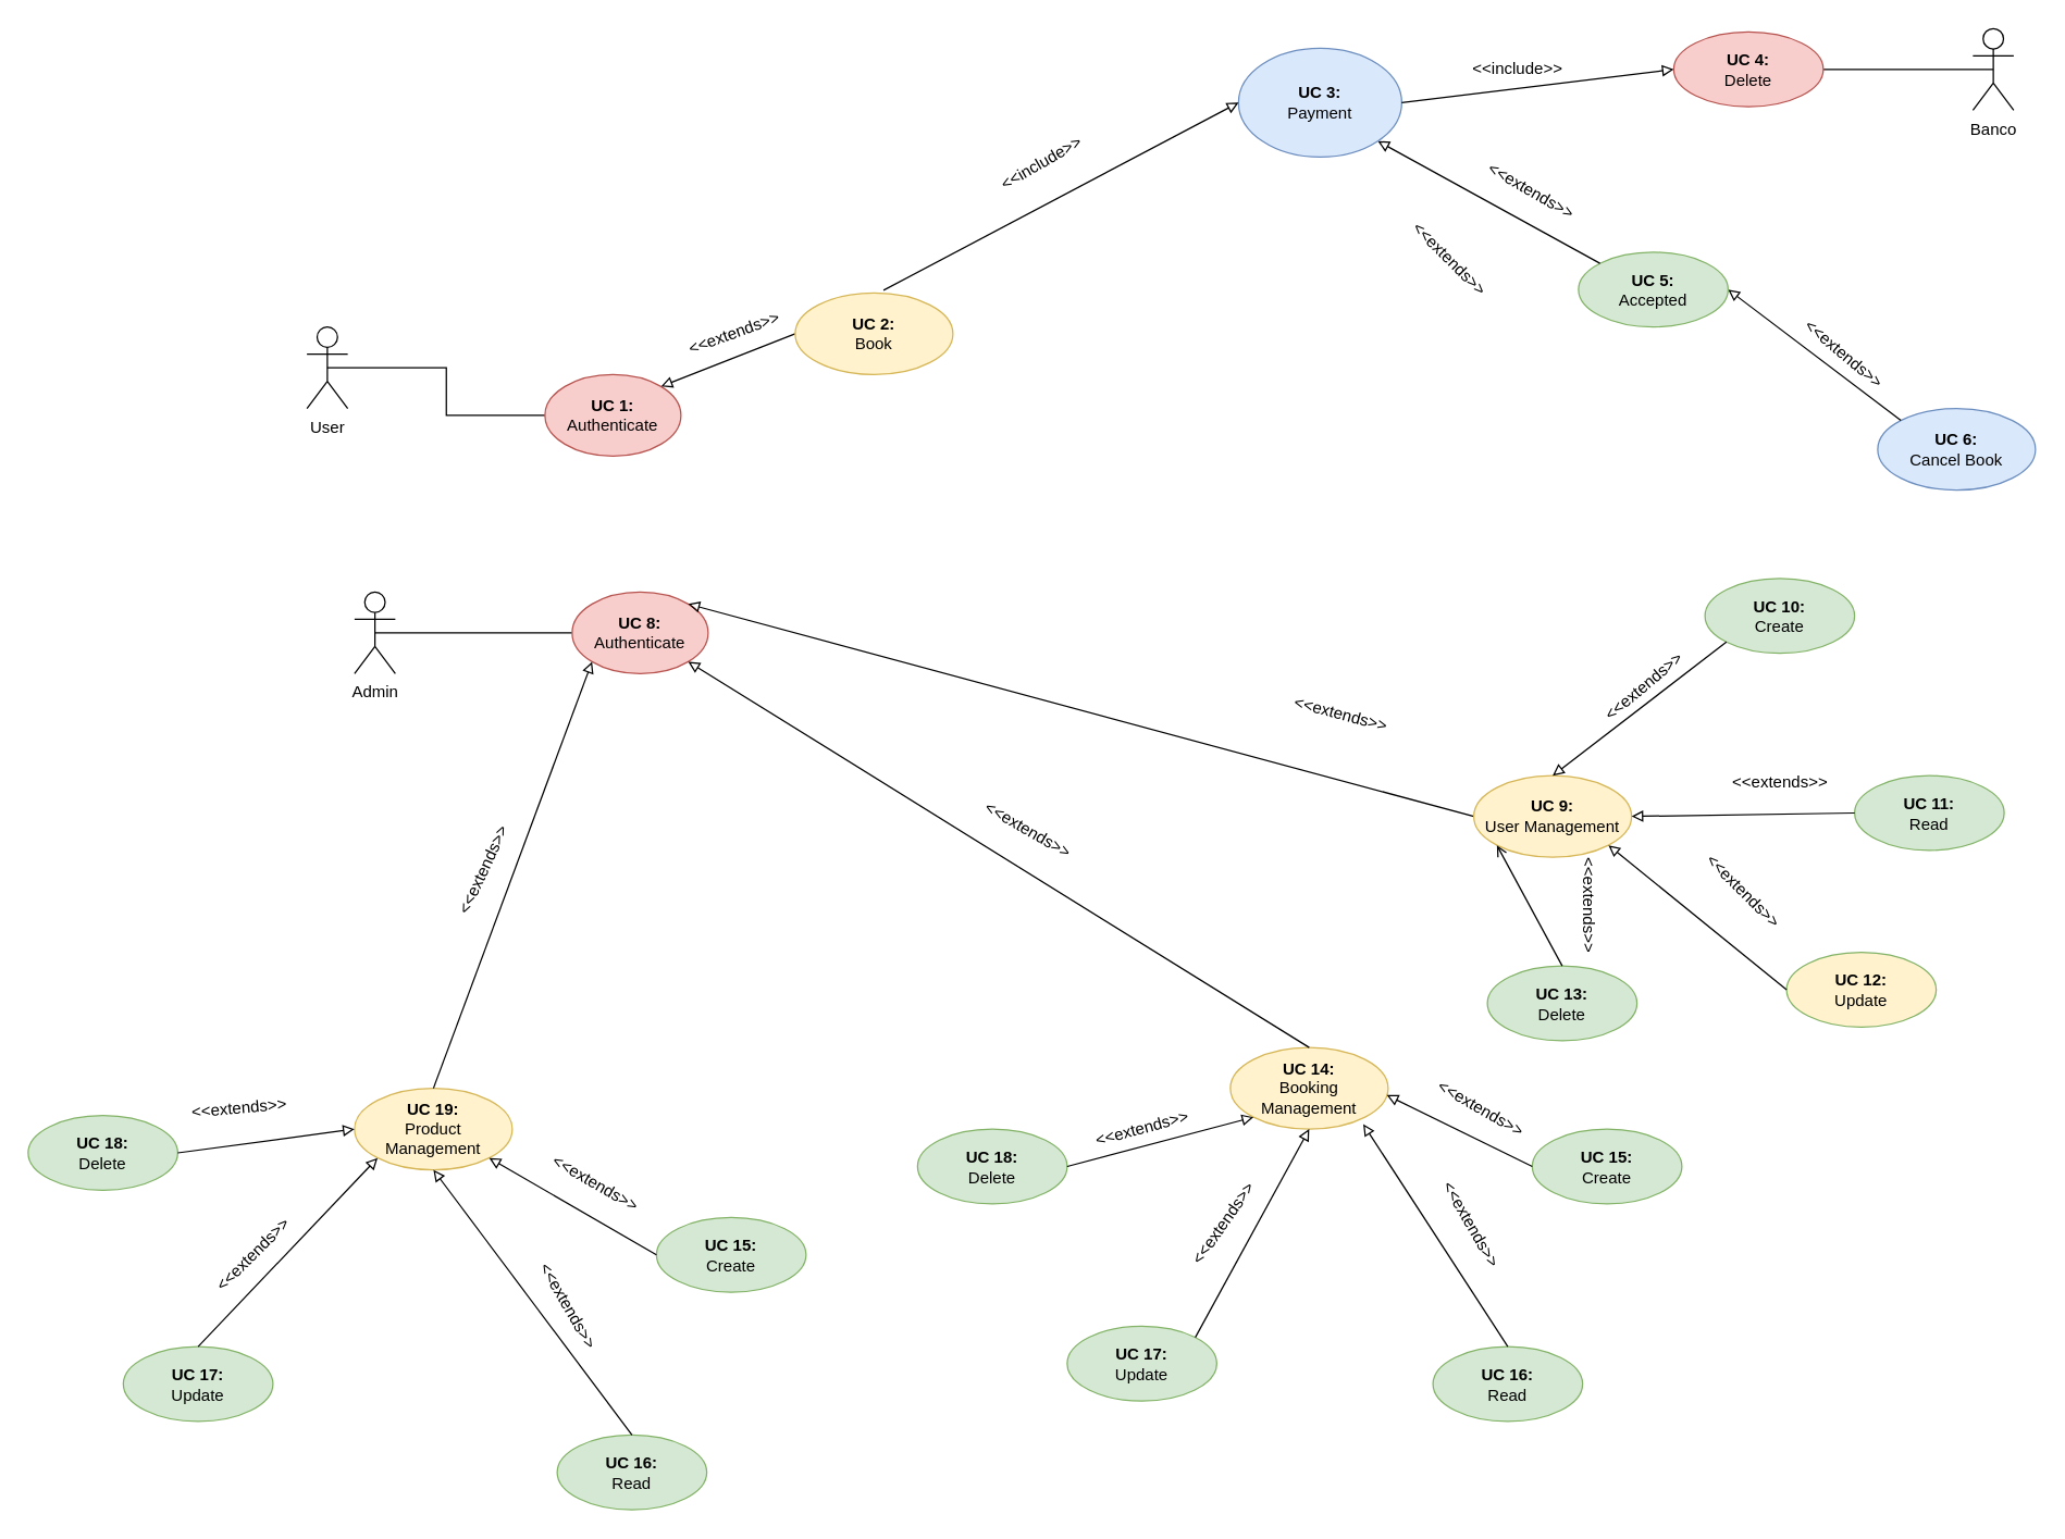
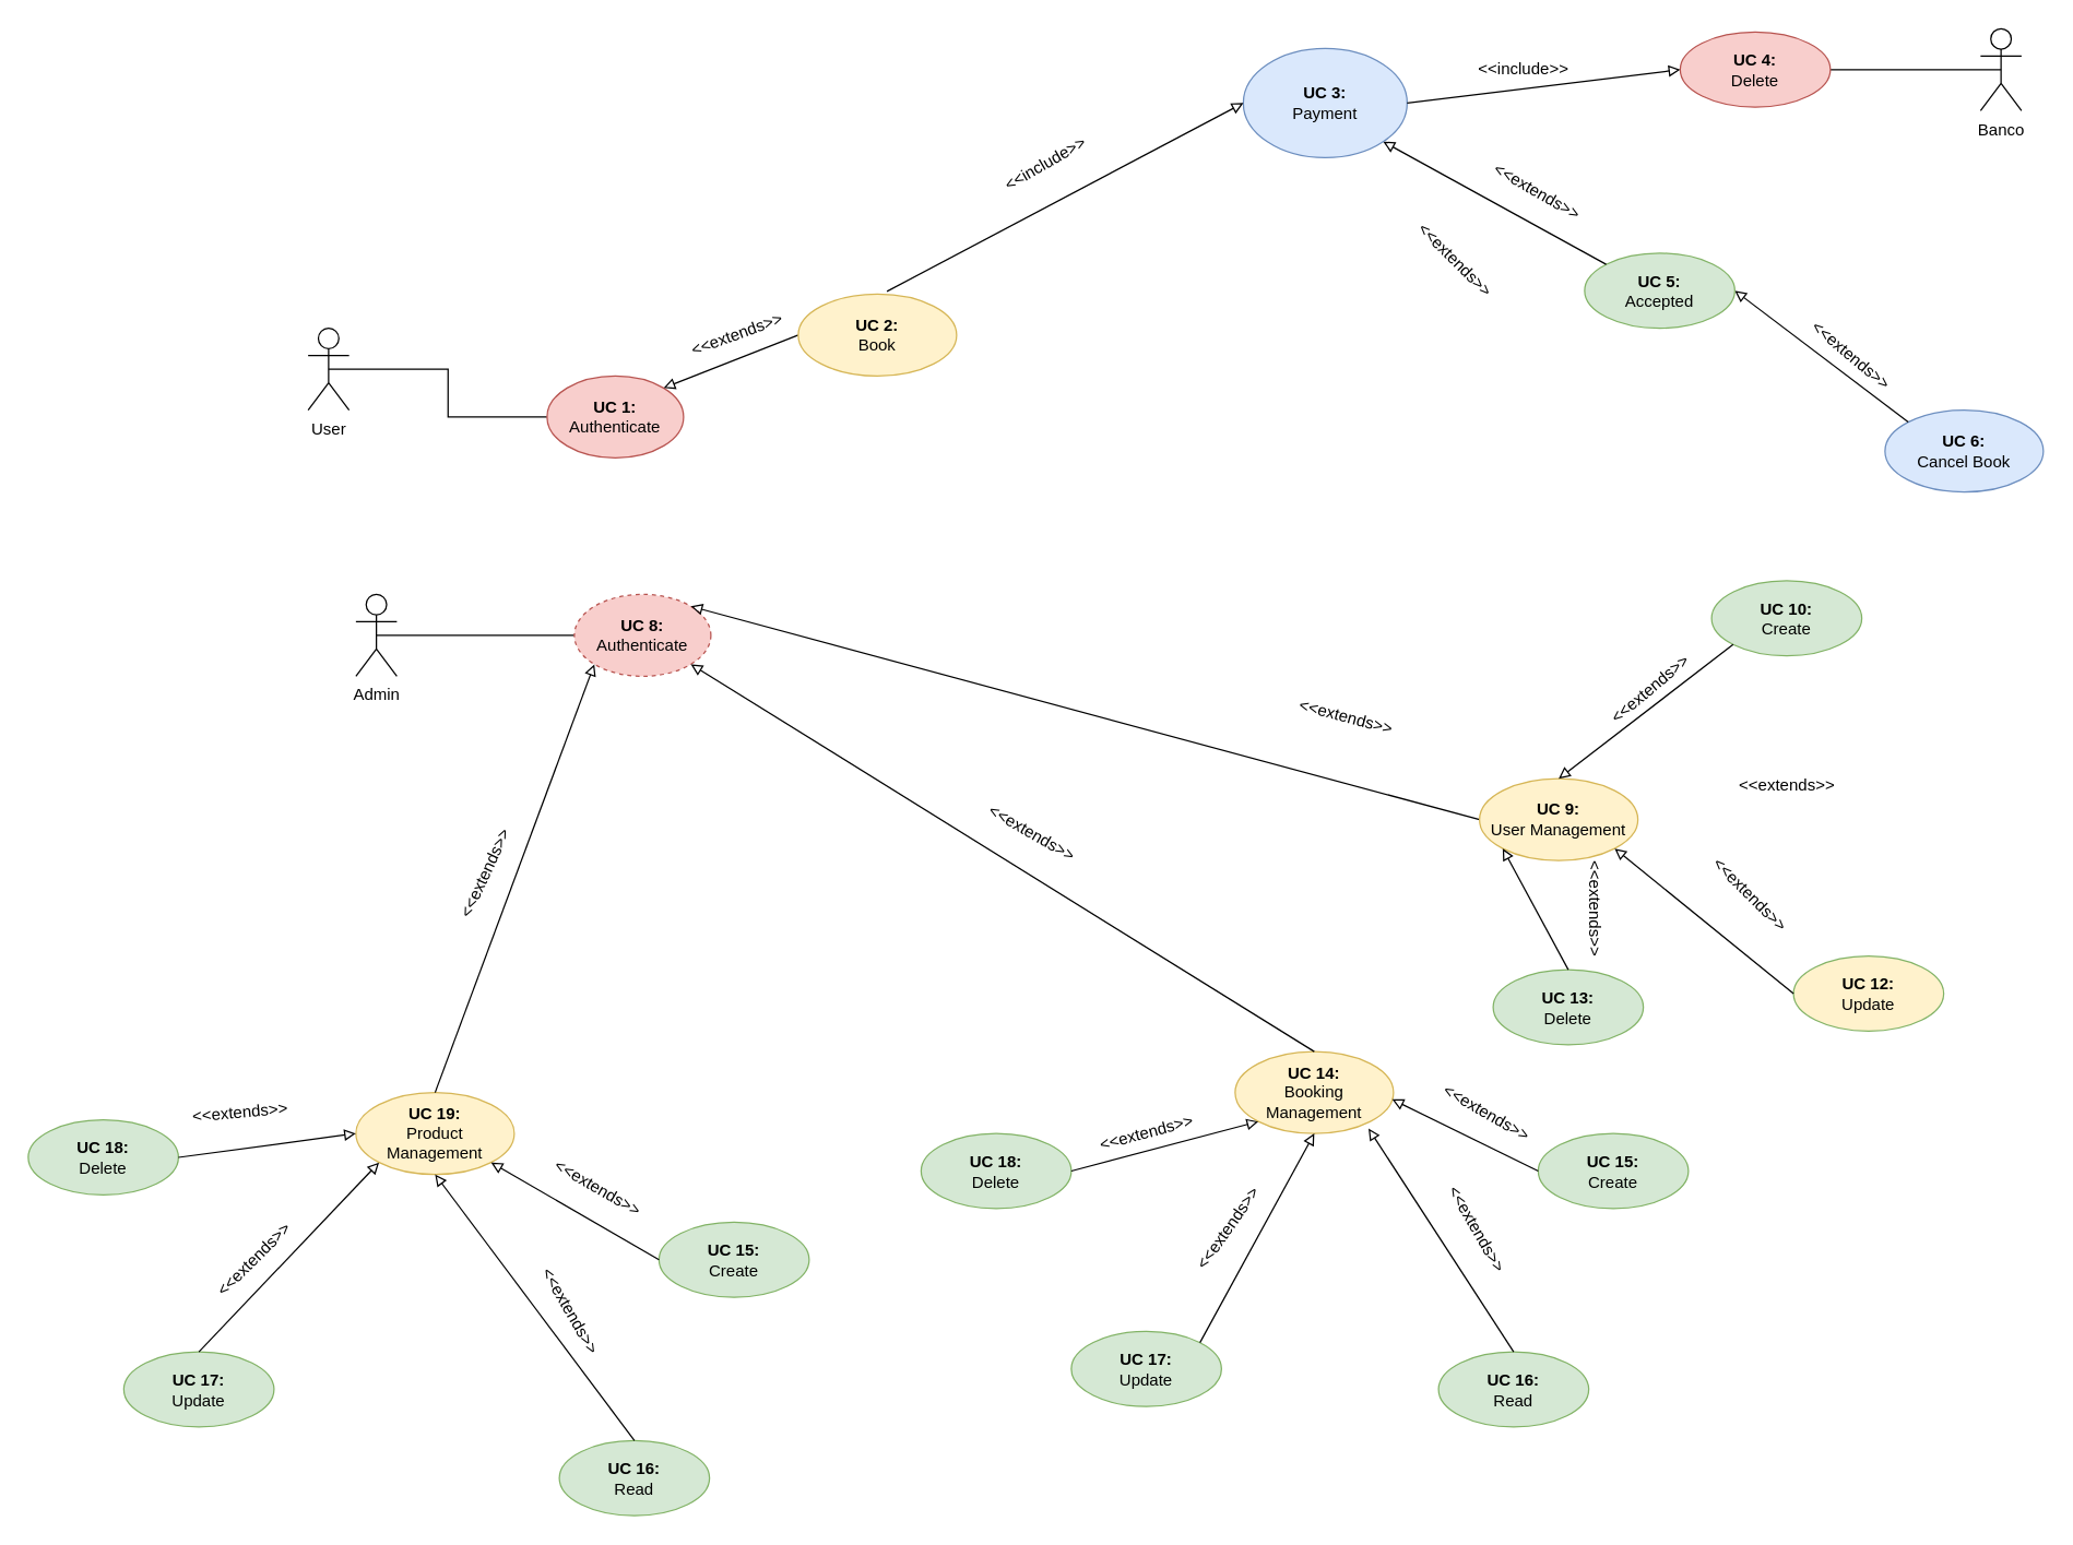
- <mxCell id="7" value="&lt;b&gt;UC 8:&lt;/b&gt;&lt;br&gt;Authenticate" style="ellipse;whiteSpace=wrap;html=1;fillColor=#f8cecc;strokeColor=#b85450;" vertex="1" parent="1"><mxGeometry x="420" y="435" width="100" height="60" as="geometry" /></mxCell>
+ <mxCell id="7" value="&lt;b&gt;UC 8:&lt;/b&gt;&lt;br&gt;Authenticate" style="ellipse;whiteSpace=wrap;html=1;fillColor=#f8cecc;strokeColor=#b85450;dashed=1;" vertex="1" parent="1"><mxGeometry x="420" y="435" width="100" height="60" as="geometry" /></mxCell>
- <mxCell id="21" value="&lt;div&gt;&lt;b&gt;UC 11:&lt;/b&gt;&lt;/div&gt;&lt;div&gt;Read&lt;br&gt;&lt;/div&gt;" style="ellipse;whiteSpace=wrap;html=1;fillColor=#d5e8d4;strokeColor=#82b366;" vertex="1" parent="1"><mxGeometry x="1363" y="570" width="110" height="55" as="geometry" /></mxCell>
- <mxCell id="33" value="" style="endArrow=block;html=1;rounded=0;entryX=1;entryY=0.5;entryDx=0;entryDy=0;endFill=0;exitX=0;exitY=0.5;exitDx=0;exitDy=0;" edge="1" parent="1" source="21" target="18"><mxGeometry width="50" height="50" relative="1" as="geometry"><mxPoint x="1371" y="532" as="sourcePoint" /><mxPoint x="1283" y="615" as="targetPoint" /></mxGeometry></mxCell>
- <mxCell id="46" value="" style="endArrow=open;html=1;rounded=0;entryX=0;entryY=1;entryDx=0;entryDy=0;endFill=0;exitX=0.5;exitY=0;exitDx=0;exitDy=0;" edge="1" parent="1" source="24" target="18"><mxGeometry width="50" height="50" relative="1" as="geometry"><mxPoint x="1093" y="765" as="sourcePoint" /><mxPoint x="1002" y="643" as="targetPoint" /></mxGeometry></mxCell>
+ <mxCell id="46" value="" style="endArrow=block;html=1;rounded=0;entryX=0;entryY=1;entryDx=0;entryDy=0;endFill=0;exitX=0.5;exitY=0;exitDx=0;exitDy=0;" edge="1" parent="1" source="24" target="18"><mxGeometry width="50" height="50" relative="1" as="geometry"><mxPoint x="1093" y="765" as="sourcePoint" /><mxPoint x="1002" y="643" as="targetPoint" /></mxGeometry></mxCell>
